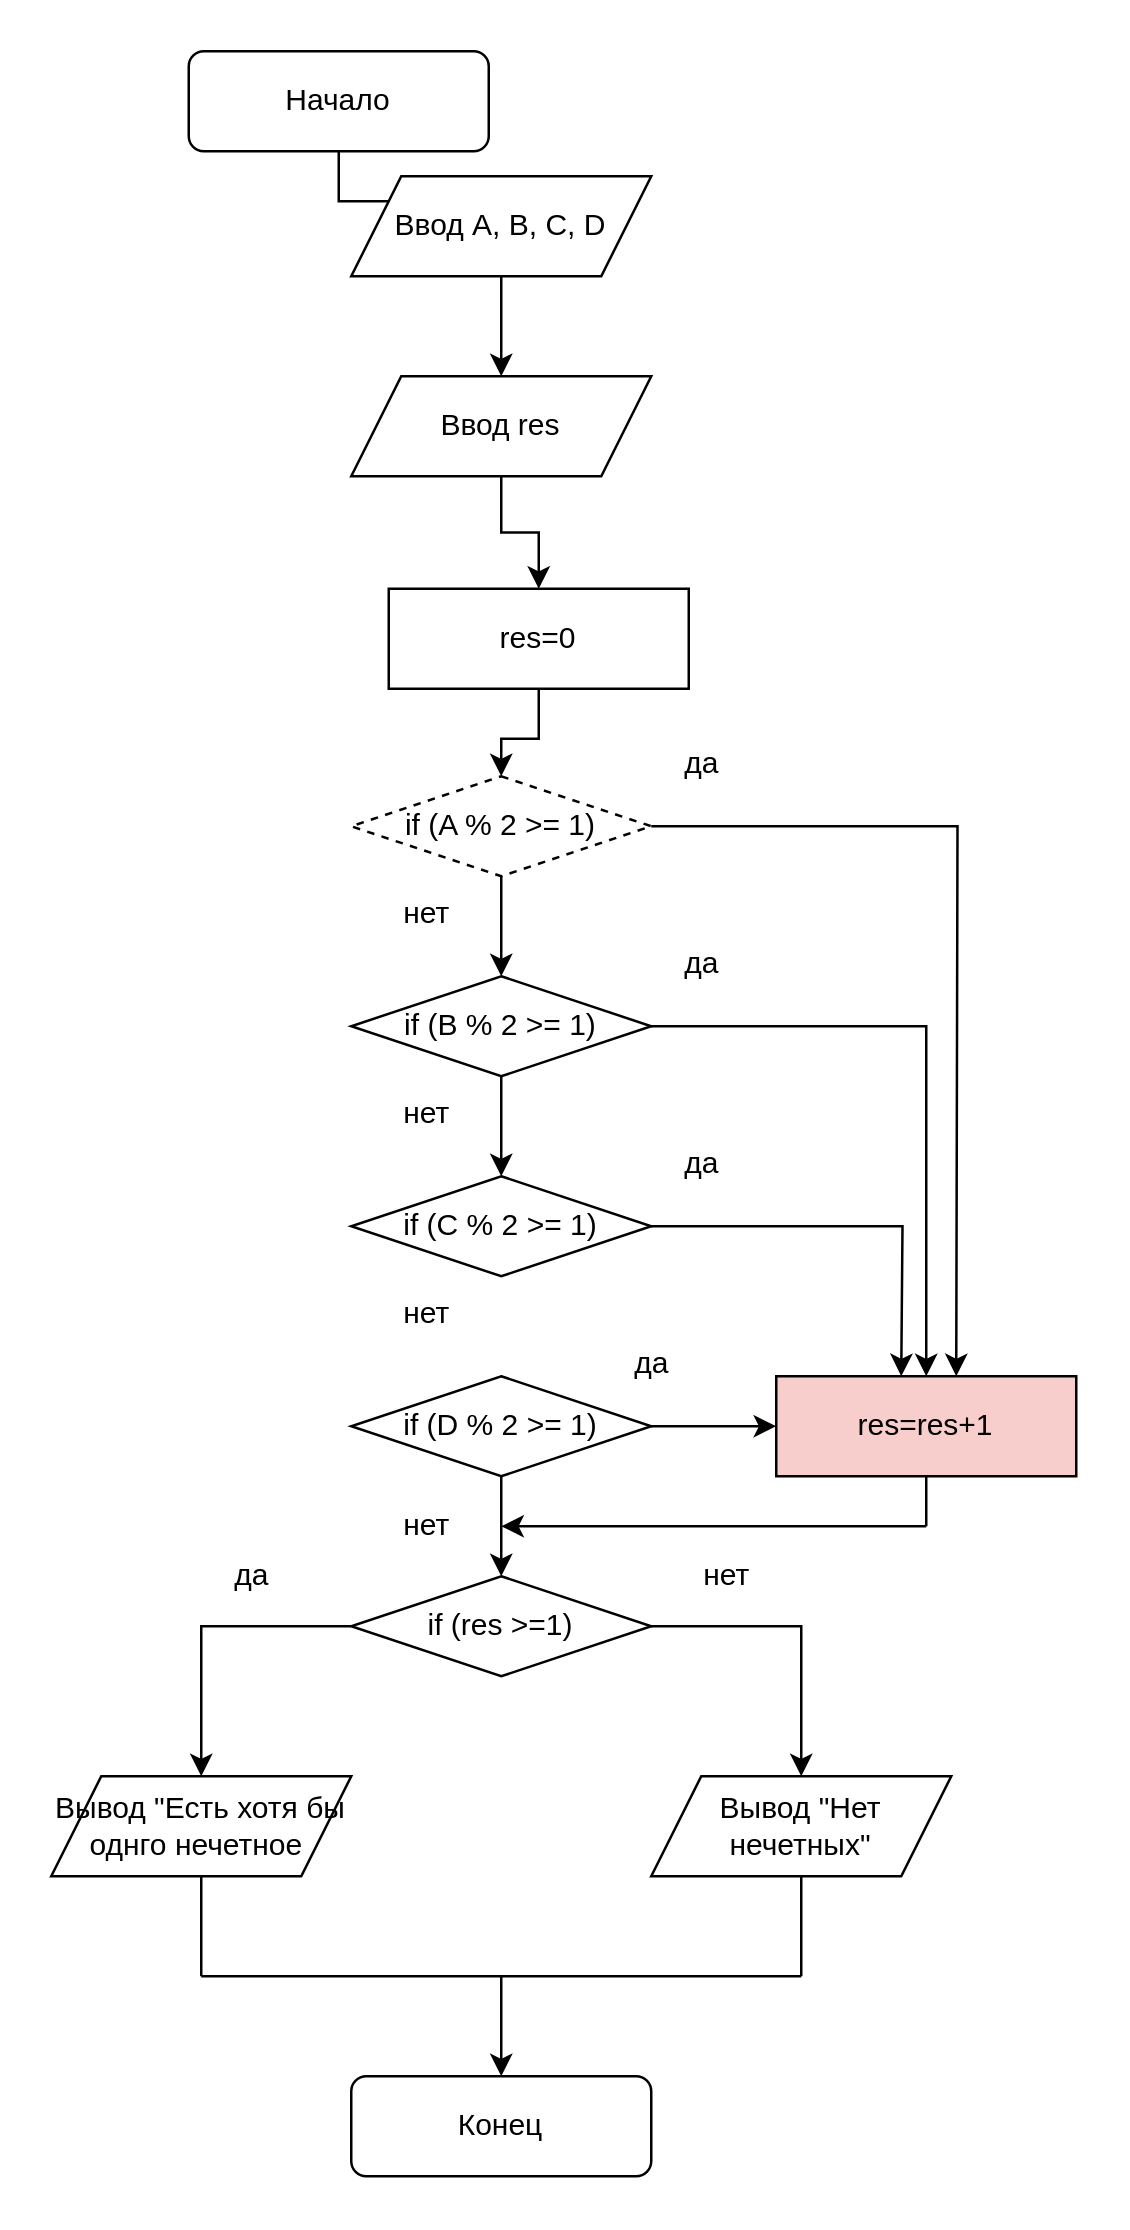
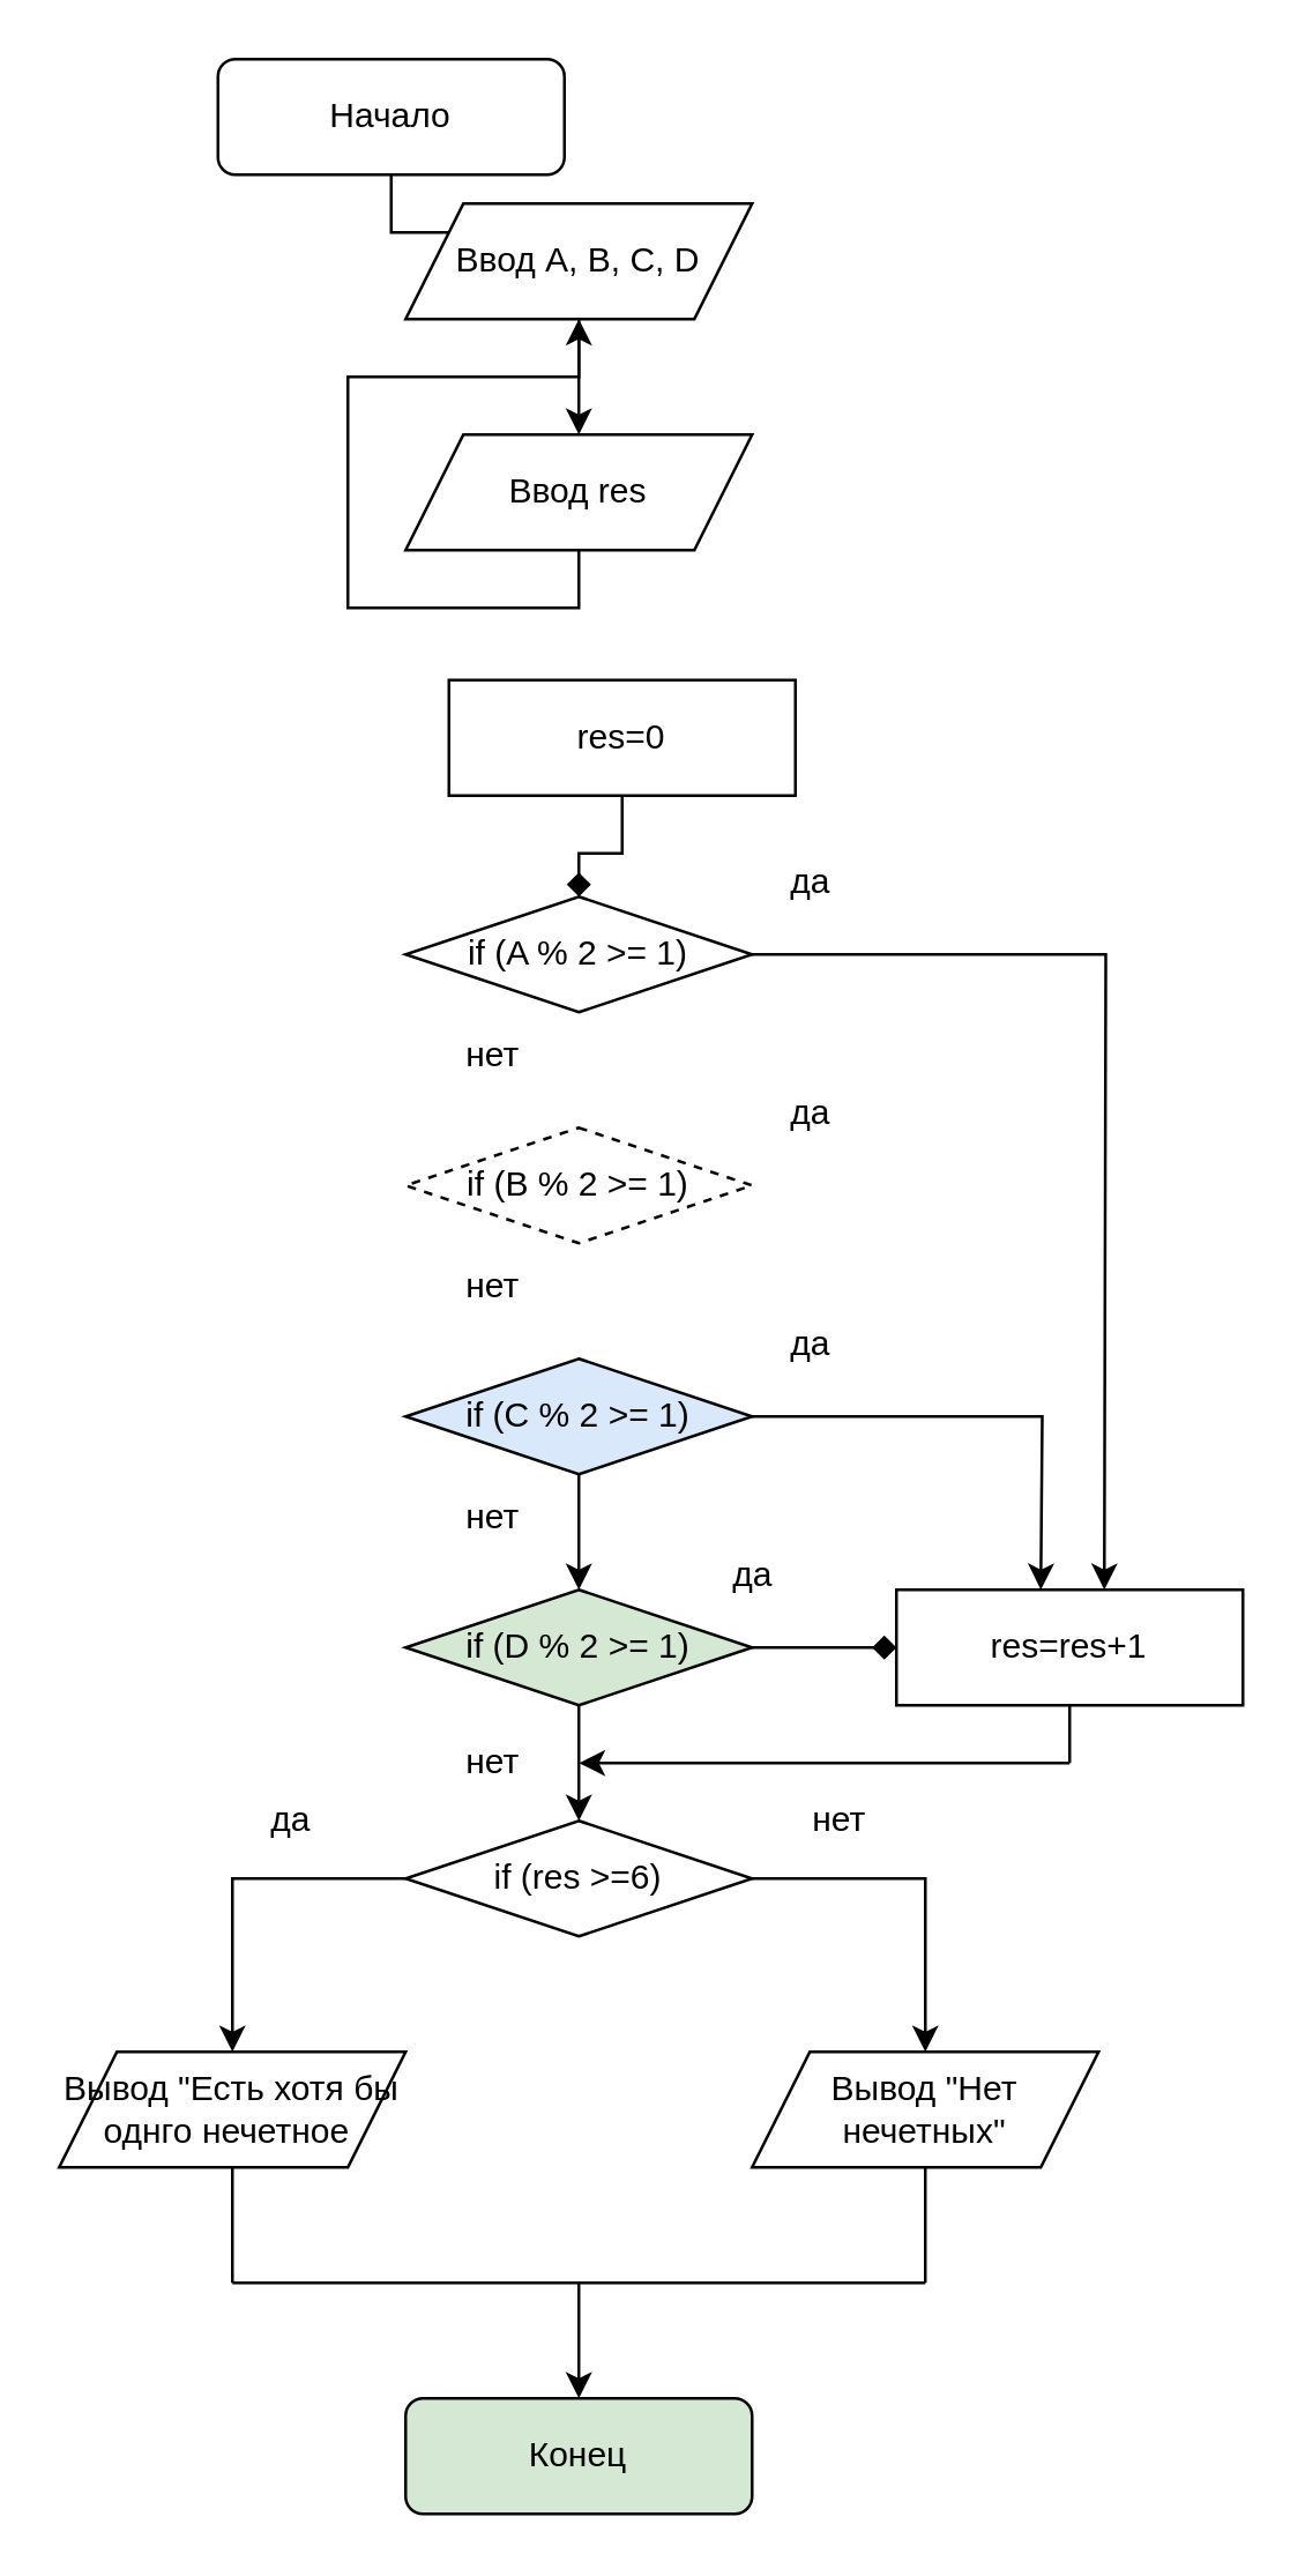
- <mxCell id="6" style="edgeStyle=orthogonalEdgeStyle;rounded=0;orthogonalLoop=1;jettySize=auto;html=1;exitX=0.5;exitY=1;exitDx=0;exitDy=0;" parent="1" source="7" target="9" edge="1"><mxGeometry relative="1" as="geometry"><mxPoint x="200" y="230" as="targetPoint" /></mxGeometry></mxCell>
+ <mxCell id="6" style="edgeStyle=orthogonalEdgeStyle;rounded=0;orthogonalLoop=1;jettySize=auto;html=1;exitX=0.5;exitY=1;exitDx=0;exitDy=0;" parent="1" source="7" target="5" edge="1"><mxGeometry relative="1" as="geometry"><mxPoint x="200" y="230" as="targetPoint" /></mxGeometry></mxCell>
- <mxCell id="8" style="edgeStyle=orthogonalEdgeStyle;rounded=0;orthogonalLoop=1;jettySize=auto;html=1;exitX=0.5;exitY=1;exitDx=0;exitDy=0;" parent="1" source="9" target="12" edge="1"><mxGeometry relative="1" as="geometry"><mxPoint x="200" y="310" as="targetPoint" /></mxGeometry></mxCell>
+ <mxCell id="8" style="edgeStyle=orthogonalEdgeStyle;rounded=0;orthogonalLoop=1;jettySize=auto;html=1;exitX=0.5;exitY=1;exitDx=0;exitDy=0;endArrow=diamond;" parent="1" source="9" target="12" edge="1"><mxGeometry relative="1" as="geometry"><mxPoint x="200" y="310" as="targetPoint" /></mxGeometry></mxCell>
- <mxCell id="12" value="if (A % 2 &amp;gt;= 1)" style="rhombus;whiteSpace=wrap;html=1;dashed=1;" parent="1" vertex="1"><mxGeometry x="140" y="310" width="120" height="40" as="geometry" /></mxCell>
+ <mxCell id="12" value="if (A % 2 &amp;gt;= 1)" style="rhombus;whiteSpace=wrap;html=1;" parent="1" vertex="1"><mxGeometry x="140" y="310" width="120" height="40" as="geometry" /></mxCell>
- <mxCell id="10" style="edgeStyle=orthogonalEdgeStyle;rounded=0;orthogonalLoop=1;jettySize=auto;html=1;exitX=0.5;exitY=1;exitDx=0;exitDy=0;entryX=0.5;entryY=0;entryDx=0;entryDy=0;" parent="1" source="12" target="16" edge="1"><mxGeometry relative="1" as="geometry" /></mxCell>
- <mxCell id="16" value="if (B % 2 &amp;gt;= 1)" style="rhombus;whiteSpace=wrap;html=1;" parent="1" vertex="1"><mxGeometry x="140" y="390" width="120" height="40" as="geometry" /></mxCell>
+ <mxCell id="16" value="if (B % 2 &amp;gt;= 1)" style="rhombus;whiteSpace=wrap;html=1;dashed=1;" parent="1" vertex="1"><mxGeometry x="140" y="390" width="120" height="40" as="geometry" /></mxCell>
- <mxCell id="15" style="edgeStyle=orthogonalEdgeStyle;rounded=0;orthogonalLoop=1;jettySize=auto;html=1;exitX=1;exitY=0.5;exitDx=0;exitDy=0;entryX=0.5;entryY=0;entryDx=0;entryDy=0;" parent="1" source="16" target="13" edge="1"><mxGeometry relative="1" as="geometry" /></mxCell>
- <mxCell id="14" style="edgeStyle=orthogonalEdgeStyle;rounded=0;orthogonalLoop=1;jettySize=auto;html=1;exitX=0.5;exitY=1;exitDx=0;exitDy=0;entryX=0.5;entryY=0;entryDx=0;entryDy=0;" parent="1" source="16" target="19" edge="1"><mxGeometry relative="1" as="geometry" /></mxCell>
- <mxCell id="19" value="if (C % 2 &amp;gt;= 1)" style="rhombus;whiteSpace=wrap;html=1;" parent="1" vertex="1"><mxGeometry x="140" y="470" width="120" height="40" as="geometry" /></mxCell>
+ <mxCell id="19" value="if (C % 2 &amp;gt;= 1)" style="rhombus;whiteSpace=wrap;html=1;fillColor=#dae8fc;" parent="1" vertex="1"><mxGeometry x="140" y="470" width="120" height="40" as="geometry" /></mxCell>
+ <mxCell id="17" style="edgeStyle=orthogonalEdgeStyle;rounded=0;orthogonalLoop=1;jettySize=auto;html=1;exitX=0.5;exitY=1;exitDx=0;exitDy=0;entryX=0.5;entryY=0;entryDx=0;entryDy=0;" parent="1" source="19" target="22" edge="1"><mxGeometry relative="1" as="geometry" /></mxCell>
- <mxCell id="22" value="if (D % 2 &amp;gt;= 1)" style="rhombus;whiteSpace=wrap;html=1;" parent="1" vertex="1"><mxGeometry x="140" y="550" width="120" height="40" as="geometry" /></mxCell>
+ <mxCell id="22" value="if (D % 2 &amp;gt;= 1)" style="rhombus;whiteSpace=wrap;html=1;fillColor=#d5e8d4;" parent="1" vertex="1"><mxGeometry x="140" y="550" width="120" height="40" as="geometry" /></mxCell>
- <mxCell id="20" style="edgeStyle=orthogonalEdgeStyle;rounded=0;orthogonalLoop=1;jettySize=auto;html=1;exitX=1;exitY=0.5;exitDx=0;exitDy=0;entryX=0;entryY=0.5;entryDx=0;entryDy=0;" parent="1" source="22" target="13" edge="1"><mxGeometry relative="1" as="geometry" /></mxCell>
+ <mxCell id="20" style="edgeStyle=orthogonalEdgeStyle;rounded=0;orthogonalLoop=1;jettySize=auto;html=1;exitX=1;exitY=0.5;exitDx=0;exitDy=0;entryX=0;entryY=0.5;entryDx=0;entryDy=0;endArrow=diamond;" parent="1" source="22" target="13" edge="1"><mxGeometry relative="1" as="geometry" /></mxCell>
- <mxCell id="13" value="res=res+1" style="rounded=0;whiteSpace=wrap;html=1;fillColor=#f8cecc;" parent="1" vertex="1"><mxGeometry x="310" y="550" width="120" height="40" as="geometry" /></mxCell>
+ <mxCell id="13" value="res=res+1" style="rounded=0;whiteSpace=wrap;html=1;" parent="1" vertex="1"><mxGeometry x="310" y="550" width="120" height="40" as="geometry" /></mxCell>
- <mxCell id="27" value="if (res &amp;gt;=1)" style="rhombus;whiteSpace=wrap;html=1;" parent="1" vertex="1"><mxGeometry x="140" y="630" width="120" height="40" as="geometry" /></mxCell>
+ <mxCell id="27" value="if (res &amp;gt;=6)" style="rhombus;whiteSpace=wrap;html=1;" parent="1" vertex="1"><mxGeometry x="140" y="630" width="120" height="40" as="geometry" /></mxCell>
- <mxCell id="34" value="Конец" style="rounded=1;whiteSpace=wrap;html=1;" parent="1" vertex="1"><mxGeometry x="140" y="830" width="120" height="40" as="geometry" /></mxCell>
+ <mxCell id="34" value="Конец" style="rounded=1;whiteSpace=wrap;html=1;fillColor=#d5e8d4;" parent="1" vertex="1"><mxGeometry x="140" y="830" width="120" height="40" as="geometry" /></mxCell>
